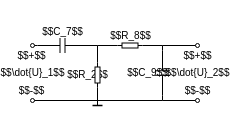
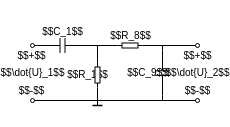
- <mxCell id="13" value="$$C_7$$" style="text;html=1;align=center;verticalAlign=middle;resizable=1;points=[];autosize=1;strokeColor=none;fillColor=none;fontSize=10;movable=1;rotatable=1;deletable=1;editable=1;connectable=0;" vertex="1" parent="1"><mxGeometry x="50" y="20.5" width="20" height="20" as="geometry" /></mxCell>
+ <mxCell id="13" value="$$C_1$$" style="text;html=1;align=center;verticalAlign=middle;resizable=1;points=[];autosize=1;strokeColor=none;fillColor=none;fontSize=10;movable=1;rotatable=1;deletable=1;editable=1;connectable=0;" vertex="1" parent="1"><mxGeometry x="50" y="20.5" width="20" height="20" as="geometry" /></mxCell>
- <mxCell id="14" value="$$R_2$$" style="text;html=1;resizable=1;autosize=1;align=center;verticalAlign=middle;points=[];fillColor=none;strokeColor=none;rounded=0;fontSize=10;movable=1;rotatable=1;deletable=1;editable=1;connectable=1;" vertex="1" parent="1"><mxGeometry x="75" y="64.25" width="20" height="20" as="geometry" /></mxCell>
+ <mxCell id="14" value="$$R_1$$" style="text;html=1;resizable=1;autosize=1;align=center;verticalAlign=middle;points=[];fillColor=none;strokeColor=none;rounded=0;fontSize=10;movable=1;rotatable=1;deletable=1;editable=1;connectable=1;" vertex="1" parent="1"><mxGeometry x="75" y="64.25" width="20" height="20" as="geometry" /></mxCell>
